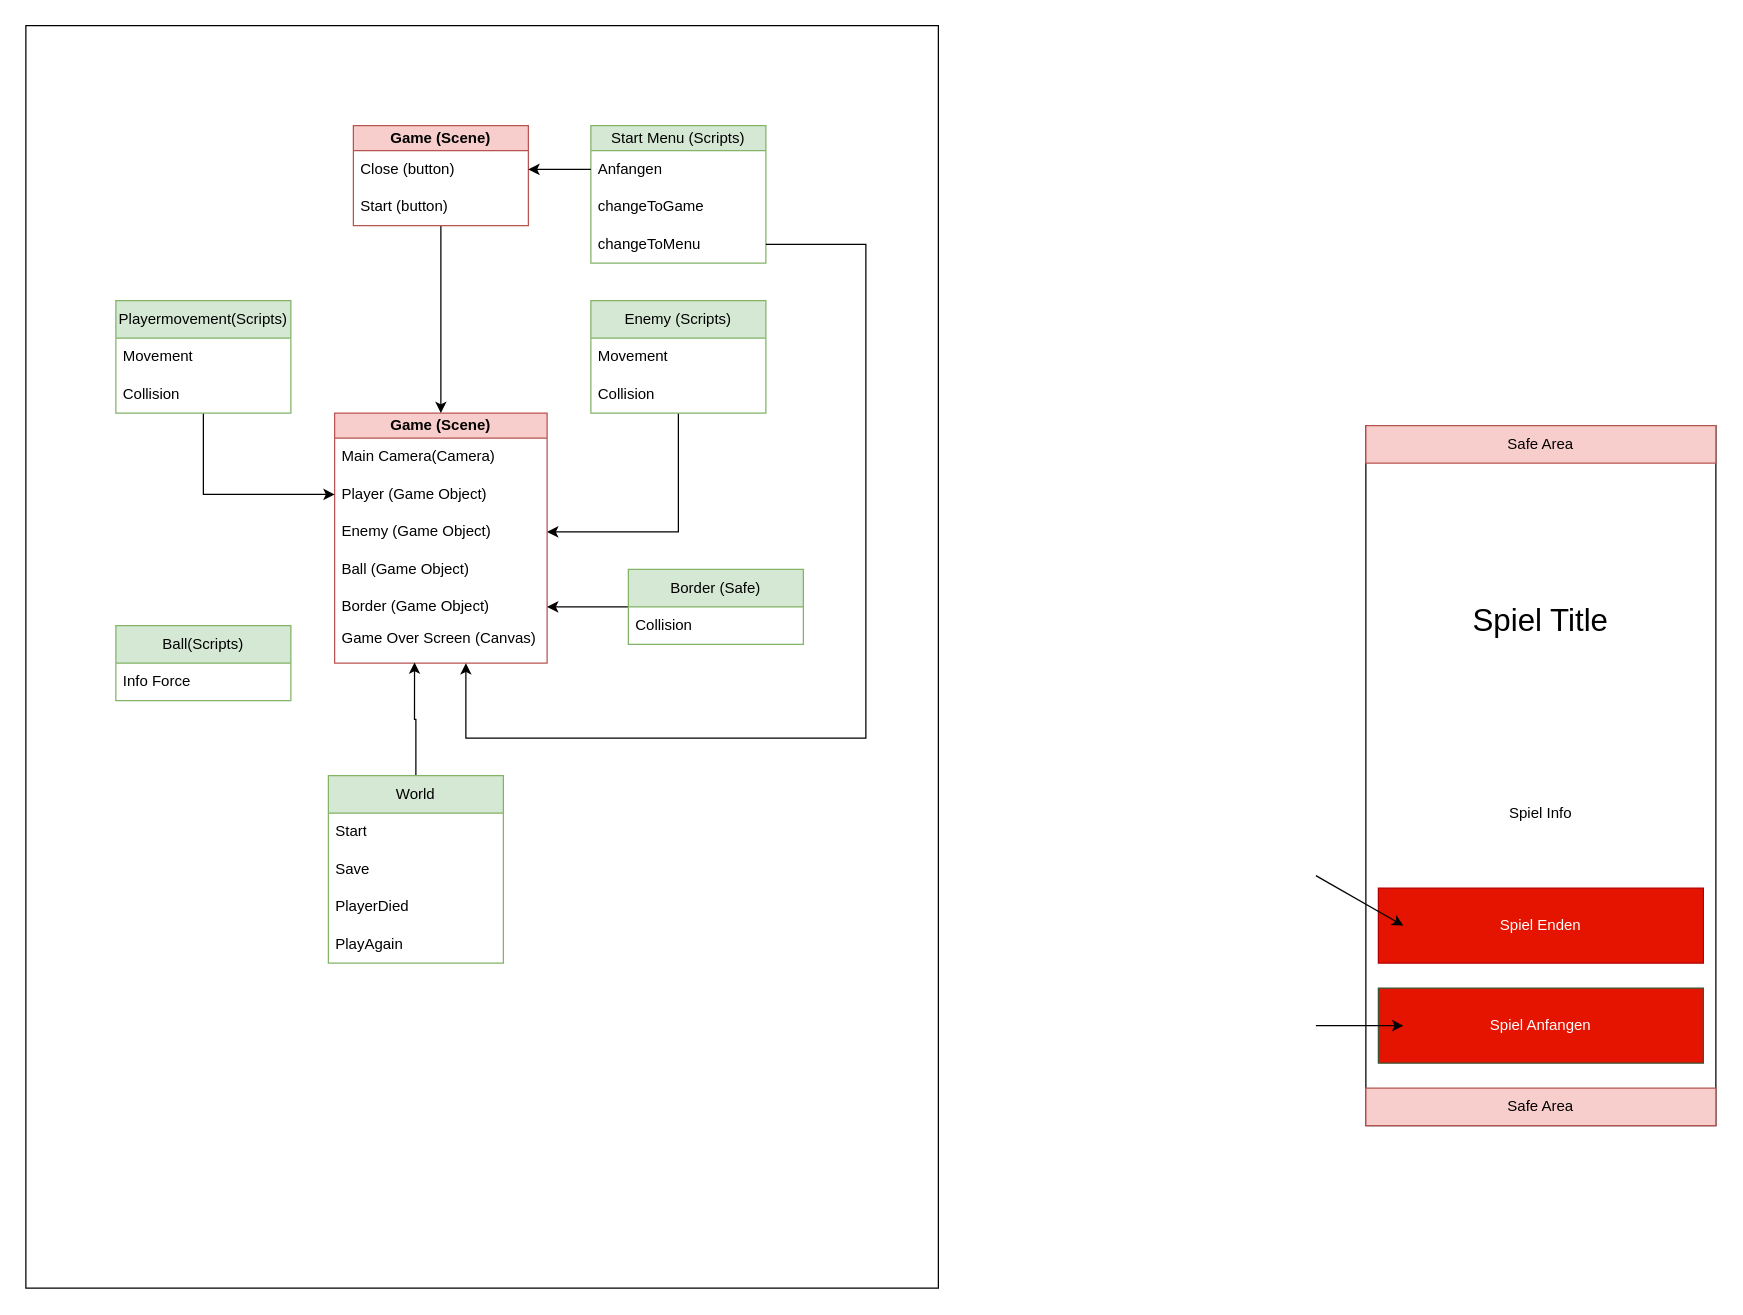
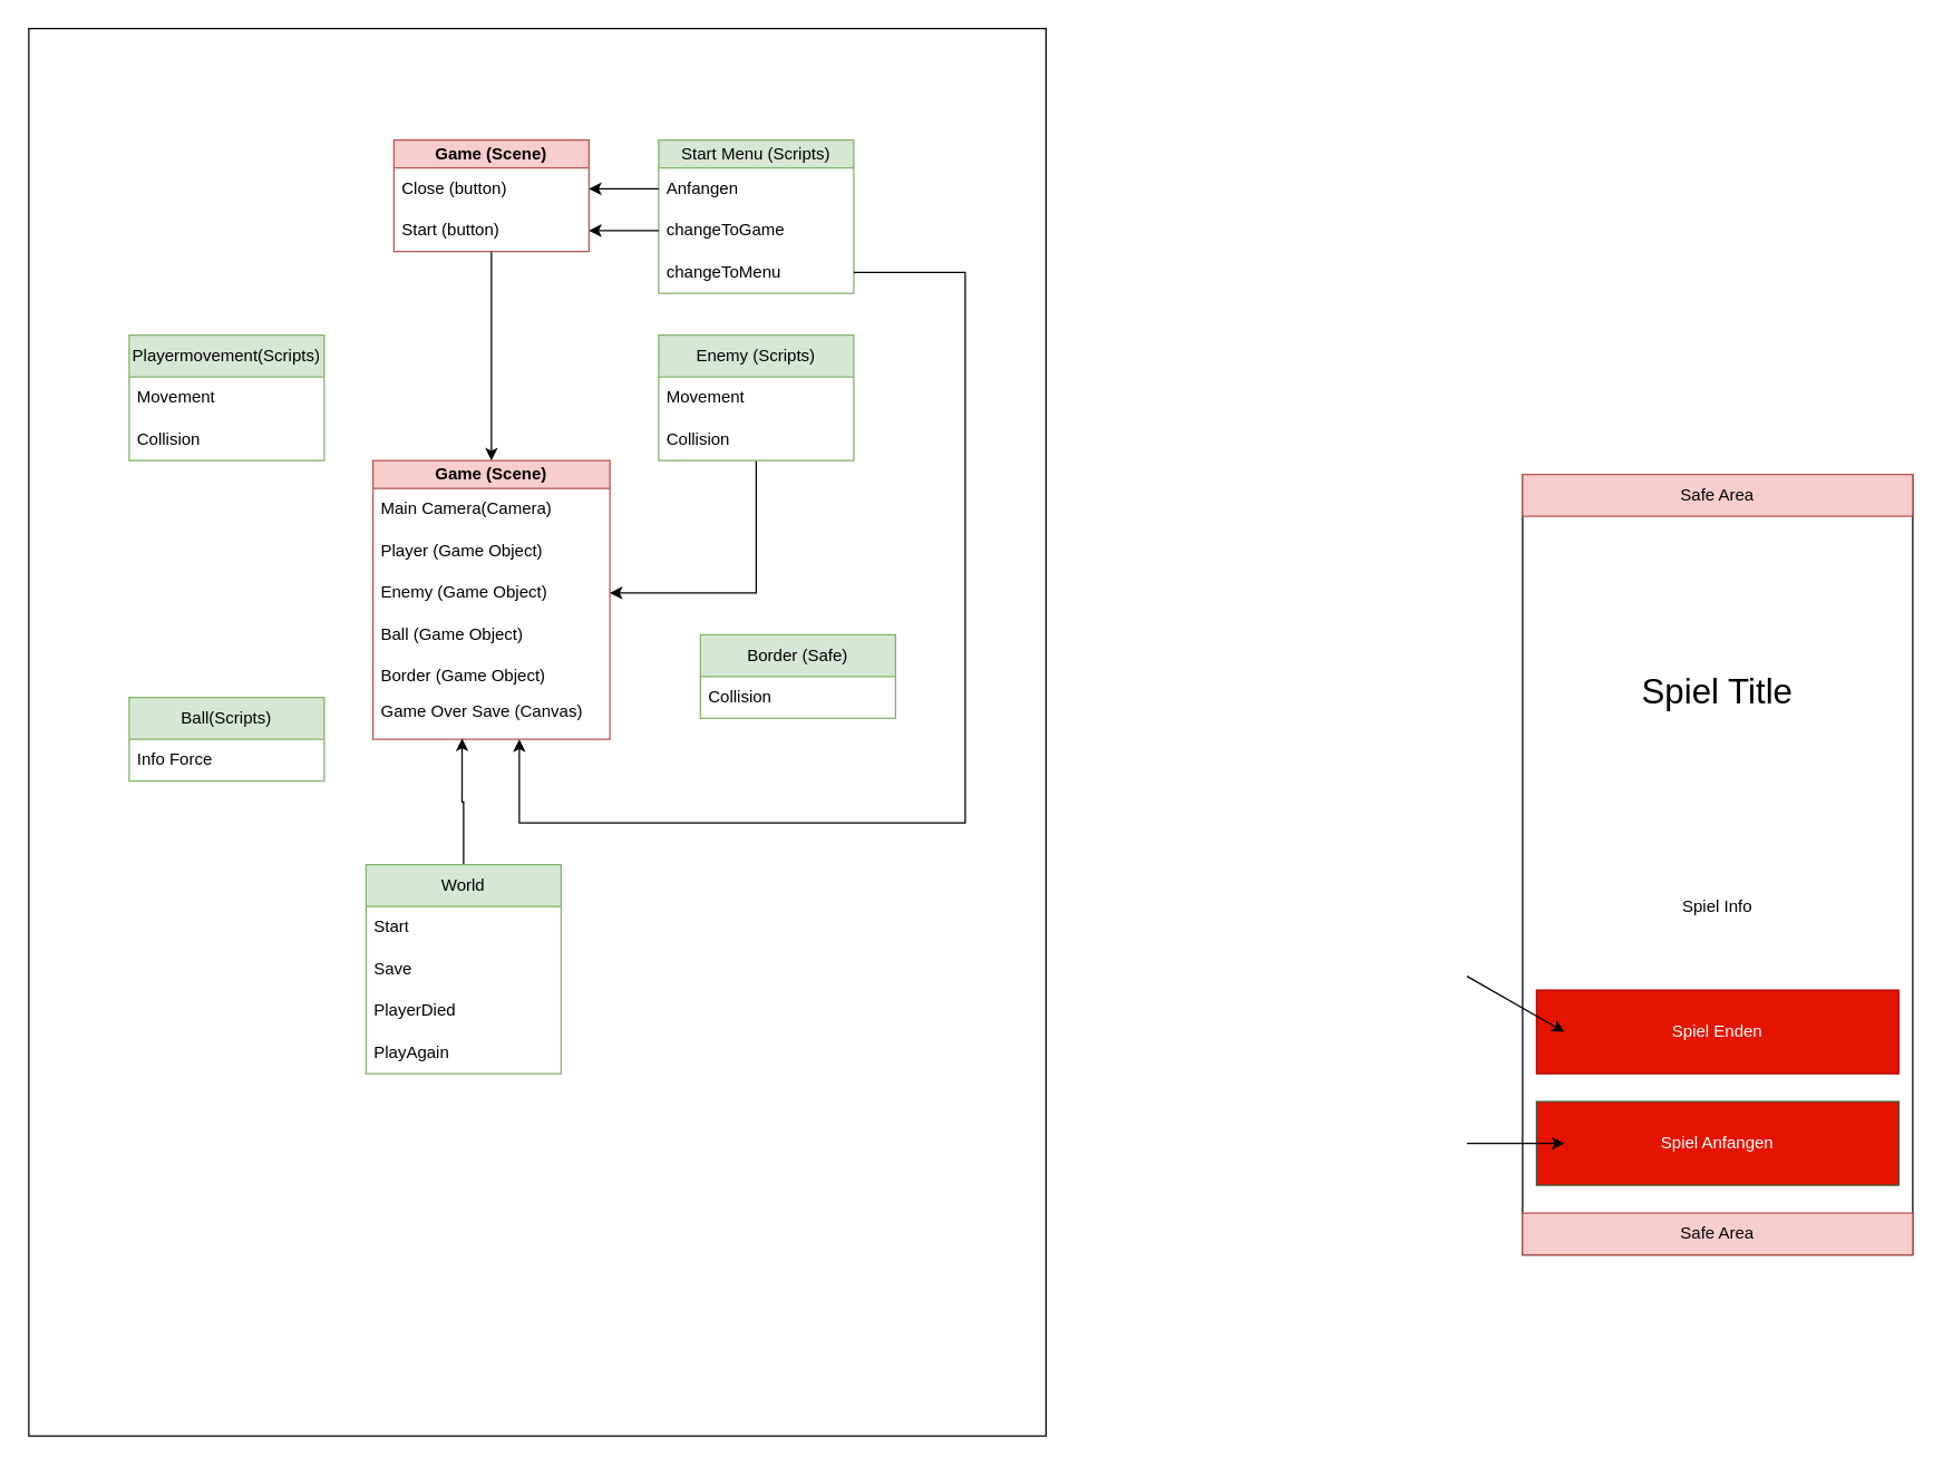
+ <mxCell id="48" style="edgeStyle=orthogonalEdgeStyle;rounded=0;orthogonalLoop=1;jettySize=auto;html=1;fontSize=25;" edge="1" parent="1" source="40" target="45"><mxGeometry relative="1" as="geometry" /></mxCell>
- <mxCell id="10" style="edgeStyle=orthogonalEdgeStyle;rounded=0;orthogonalLoop=1;jettySize=auto;html=1;" parent="1" source="11" target="5" edge="1"><mxGeometry relative="1" as="geometry" /></mxCell>
- <mxCell id="16" style="edgeStyle=orthogonalEdgeStyle;rounded=0;orthogonalLoop=1;jettySize=auto;html=1;fontSize=25;" edge="1" parent="1" source="17" target="8"><mxGeometry relative="1" as="geometry" /></mxCell>
- <mxCell id="9" value="&lt;div&gt;Game Over Screen (Canvas)&lt;/div&gt;&lt;div&gt;&lt;br&gt;&lt;/div&gt;" style="text;strokeColor=none;fillColor=none;align=left;verticalAlign=middle;spacingLeft=4;spacingRight=4;overflow=hidden;points=[[0,0.5],[1,0.5]];portConstraint=eastwest;rotatable=0;whiteSpace=wrap;html=1;" parent="3" vertex="1"><mxGeometry y="170" width="170" height="30" as="geometry" /></mxCell>
+ <mxCell id="9" value="&lt;div&gt;Game Over Save (Canvas)&lt;/div&gt;&lt;div&gt;&lt;br&gt;&lt;/div&gt;" style="text;strokeColor=none;fillColor=none;align=left;verticalAlign=middle;spacingLeft=4;spacingRight=4;overflow=hidden;points=[[0,0.5],[1,0.5]];portConstraint=eastwest;rotatable=0;whiteSpace=wrap;html=1;" parent="3" vertex="1"><mxGeometry y="170" width="170" height="30" as="geometry" /></mxCell>
